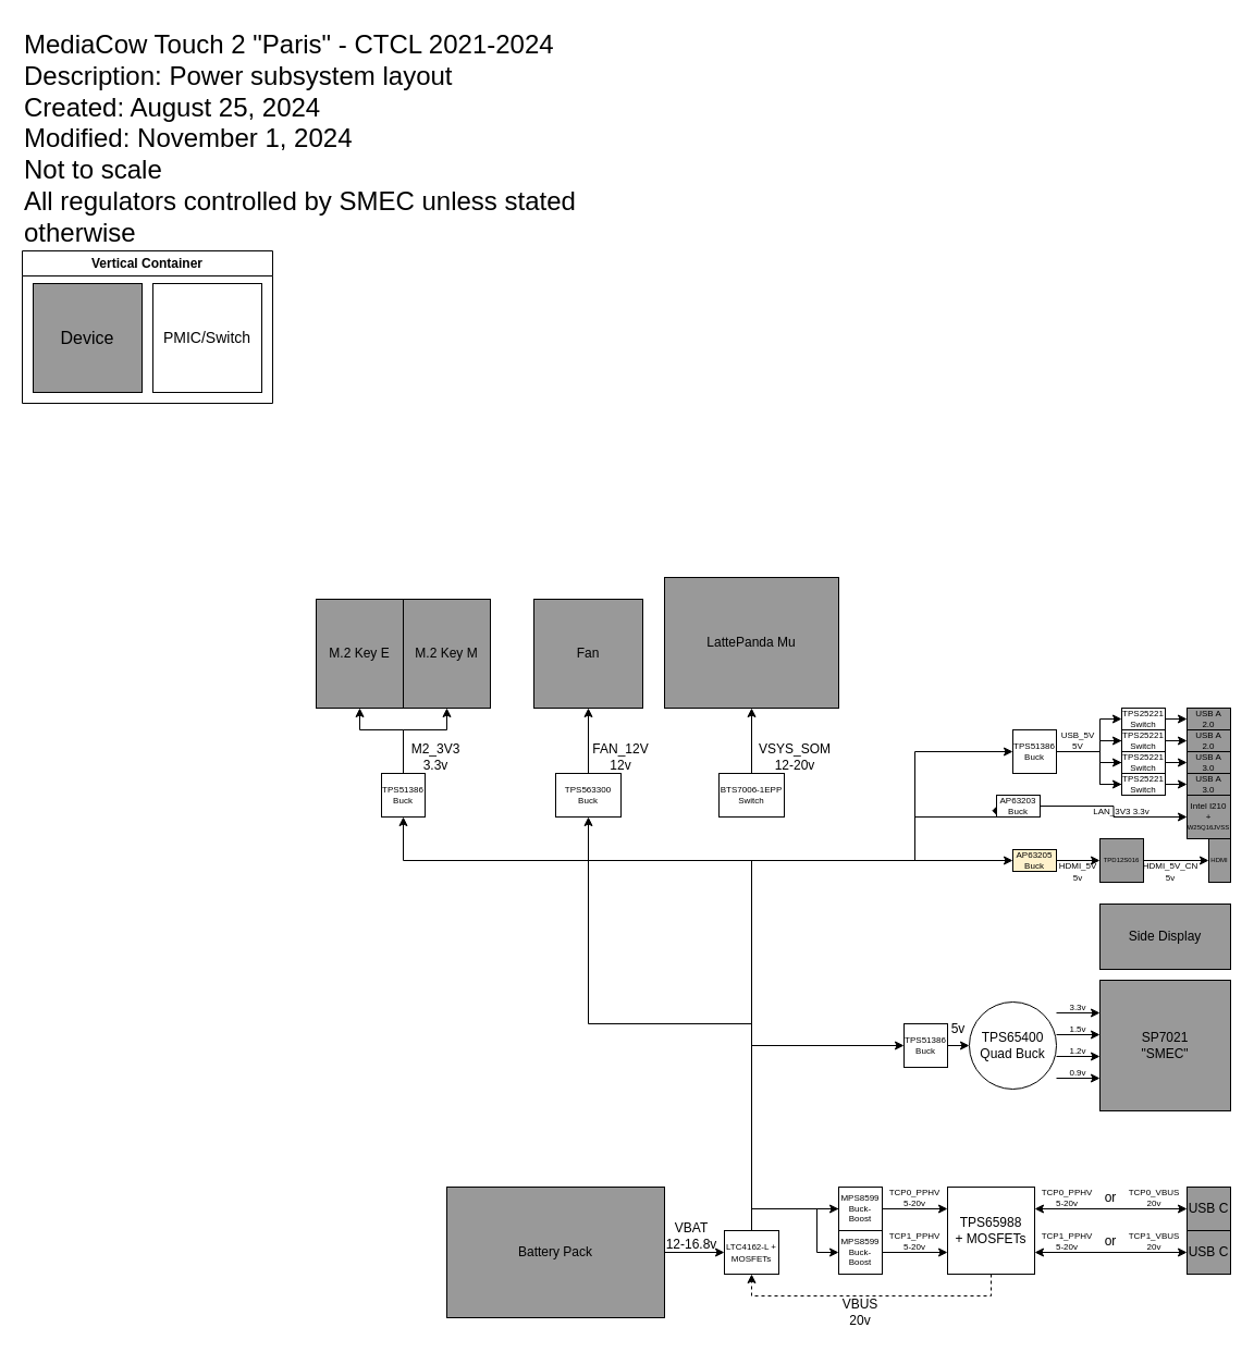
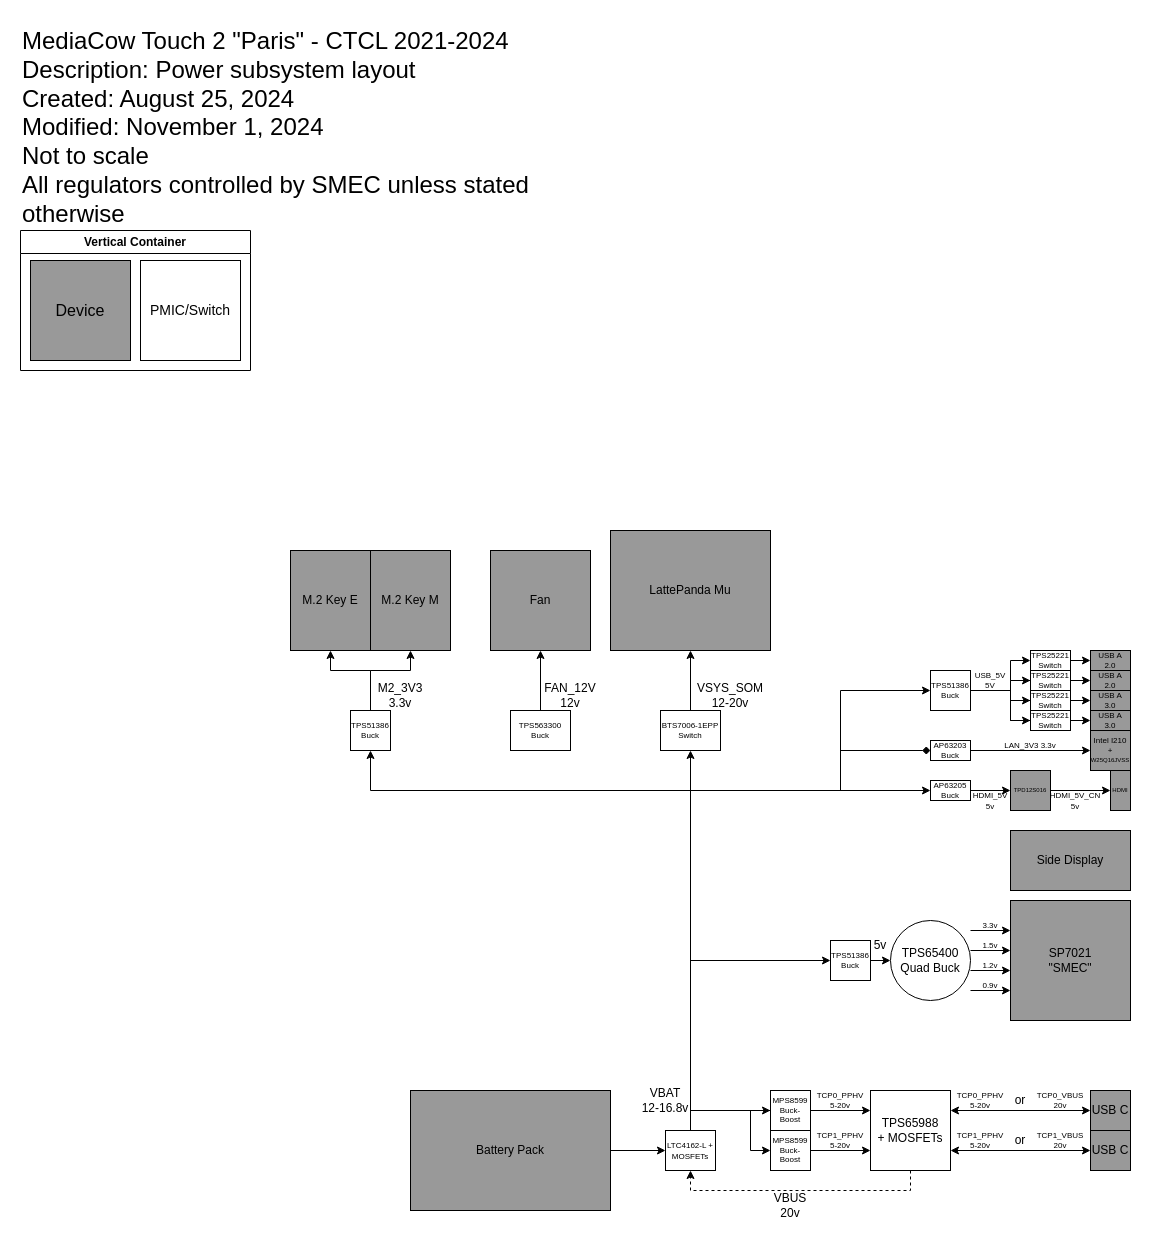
- <mxCell id="73" value="AP63203&lt;div&gt;Buck&lt;/div&gt;" style="rounded=0;whiteSpace=wrap;html=1;fontSize=8;" parent="1" vertex="1"><mxGeometry x="915" y="730" width="40" height="20" as="geometry" /></mxCell>
+ <mxCell id="73" value="AP63203&lt;div&gt;Buck&lt;/div&gt;" style="rounded=0;whiteSpace=wrap;html=1;fontSize=8;" parent="1" vertex="1"><mxGeometry x="930" y="740" width="40" height="20" as="geometry" /></mxCell>
- <mxCell id="75" value="AP63205&lt;div&gt;Buck&lt;/div&gt;" style="rounded=0;whiteSpace=wrap;html=1;fontSize=8;fillColor=#fff2cc;" parent="1" vertex="1"><mxGeometry x="930" y="780" width="40" height="20" as="geometry" /></mxCell>
+ <mxCell id="75" value="AP63205&lt;div&gt;Buck&lt;/div&gt;" style="rounded=0;whiteSpace=wrap;html=1;fontSize=8;" parent="1" vertex="1"><mxGeometry x="930" y="780" width="40" height="20" as="geometry" /></mxCell>
- <mxCell id="52" style="edgeStyle=orthogonalEdgeStyle;rounded=0;orthogonalLoop=1;jettySize=auto;html=1;exitX=0.5;exitY=0;exitDx=0;exitDy=0;" parent="1" source="58" target="23" edge="1"><mxGeometry relative="1" as="geometry" /></mxCell>
+ <mxCell id="52" style="edgeStyle=orthogonalEdgeStyle;rounded=0;orthogonalLoop=1;jettySize=auto;html=1;exitX=0.5;exitY=0;exitDx=0;exitDy=0;" parent="1" source="58" target="20" edge="1"><mxGeometry relative="1" as="geometry" /></mxCell>
- <mxCell id="5" value="VBAT&lt;br&gt;12-16.8v" style="text;html=1;align=center;verticalAlign=middle;whiteSpace=wrap;rounded=0;" parent="1" vertex="1"><mxGeometry x="610" y="1120" width="50" height="30" as="geometry" /></mxCell>
+ <mxCell id="5" value="VBAT&lt;br&gt;12-16.8v" style="text;html=1;align=center;verticalAlign=middle;whiteSpace=wrap;rounded=0;" parent="1" vertex="1"><mxGeometry x="640" y="1085" width="50" height="30" as="geometry" /></mxCell>
